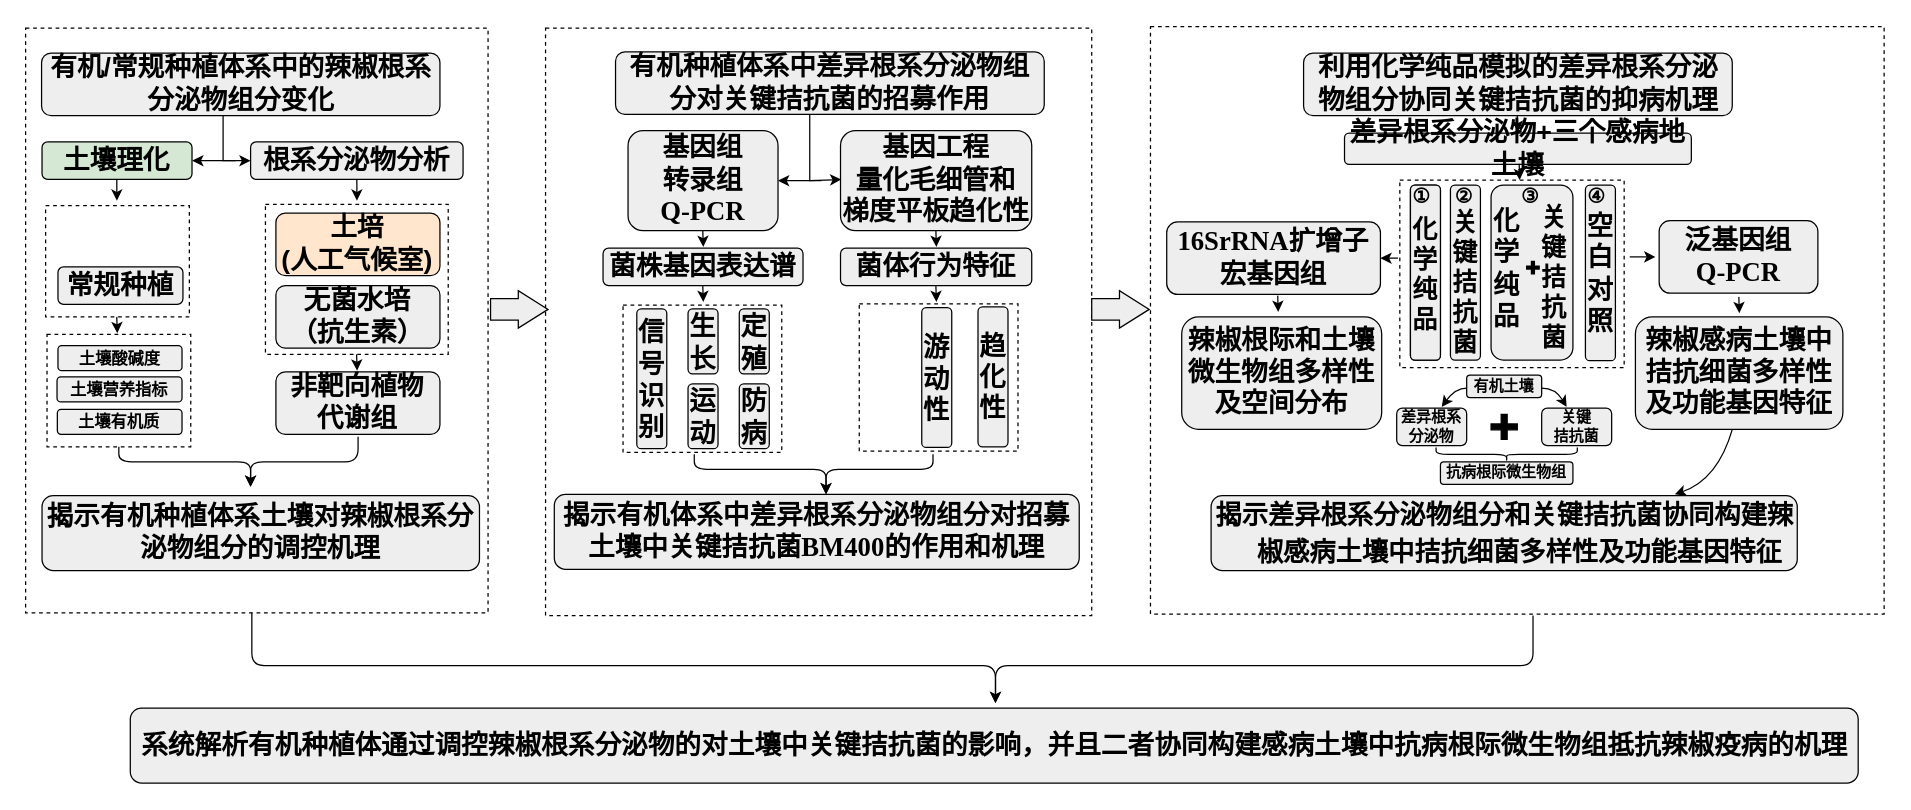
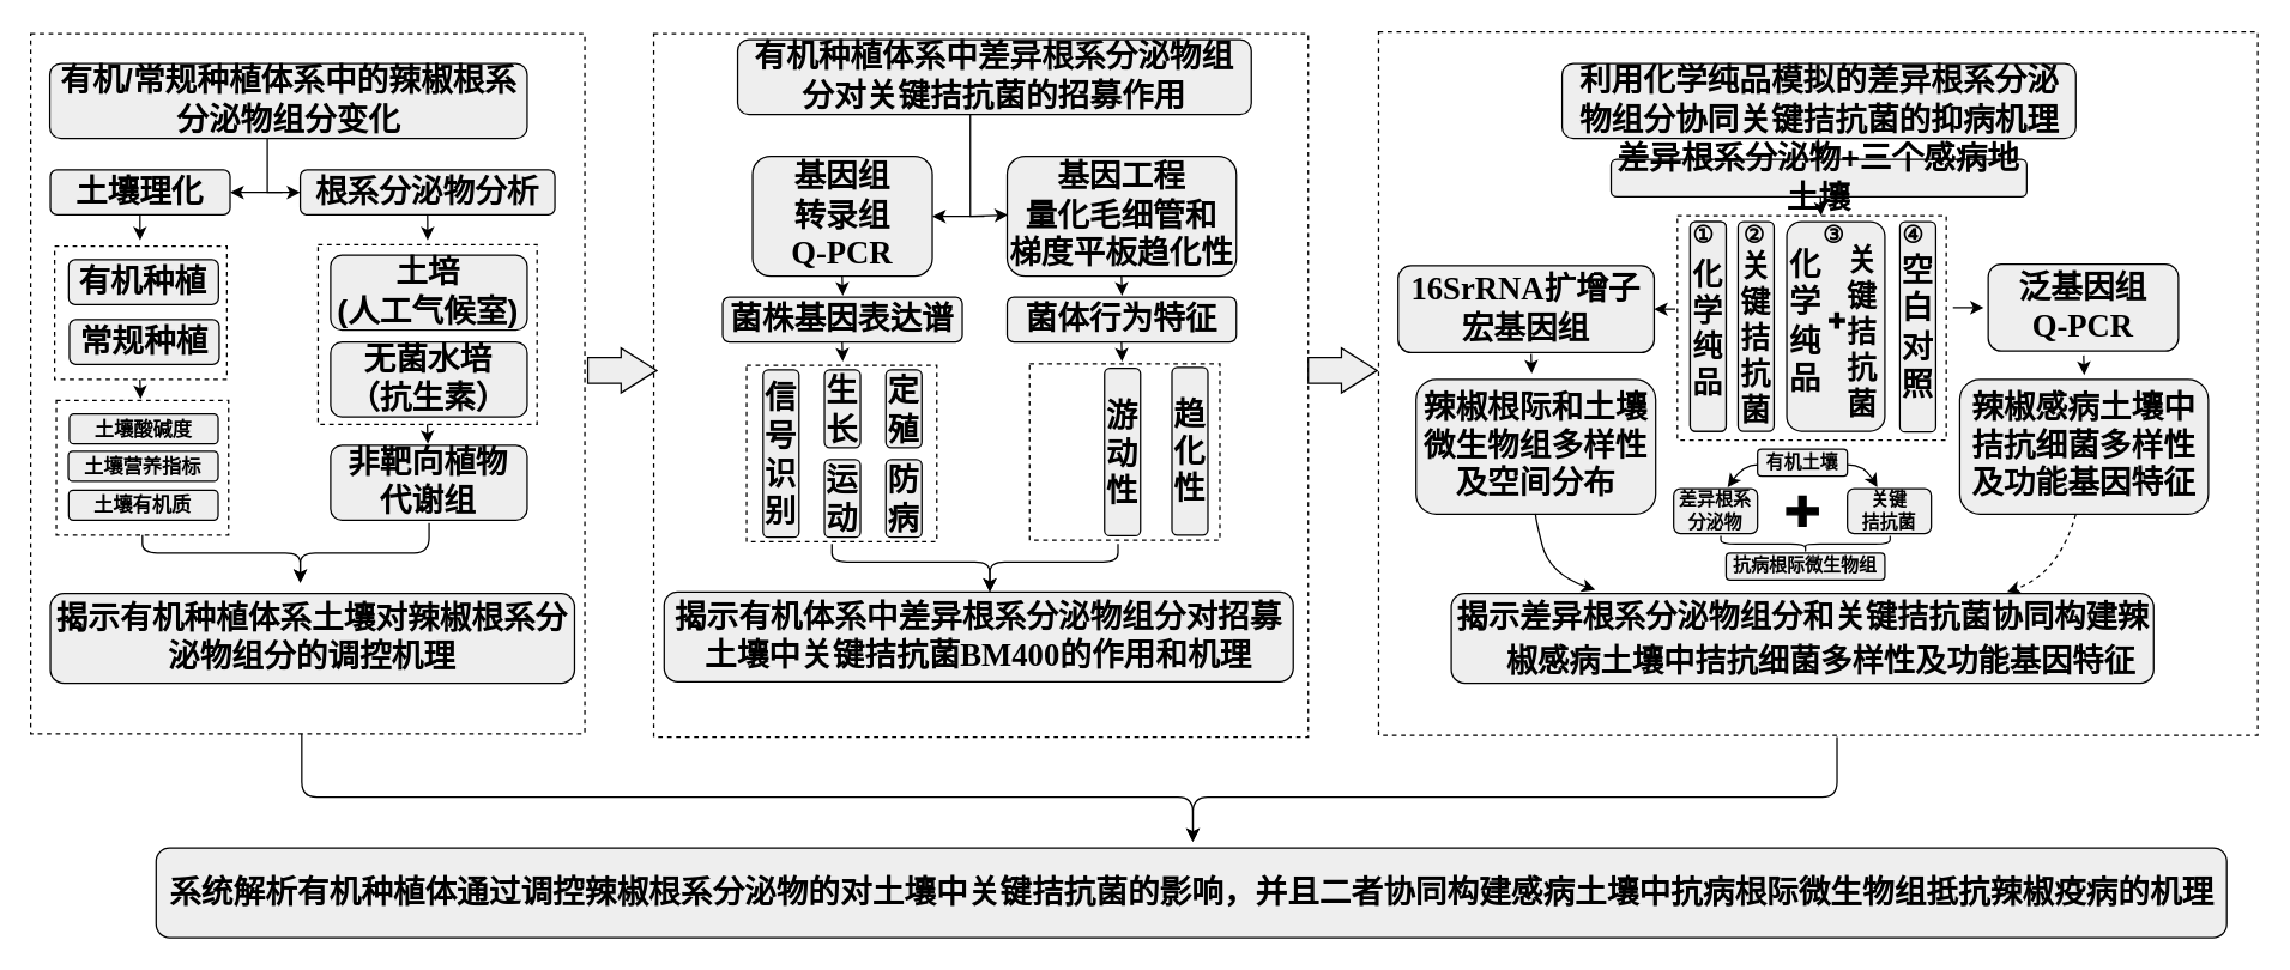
- <mxCell id="29" value="&lt;p style=&quot;margin-top: 0pt ; margin-bottom: 0pt ; margin-left: 0in ; direction: ltr ; unicode-bidi: embed ; word-break: normal&quot;&gt;&lt;span style=&quot;font-size: 16pt&quot;&gt;有机种植体系中&lt;/span&gt;&lt;span style=&quot;font-size: 16pt&quot;&gt;差异根系分泌物组分对关键拮抗菌&lt;/span&gt;&lt;span style=&quot;font-size: 16pt&quot;&gt;的招募作用&lt;/span&gt;&lt;/p&gt;" style="rounded=1;whiteSpace=wrap;html=1;fillColor=#eeeeee;spacing=2;fontFamily=Helvetica;fontStyle=1;" vertex="1" parent="1"><mxGeometry x="492" y="41" width="343" height="50" as="geometry" /></mxCell>
+ <mxCell id="29" value="&lt;p style=&quot;margin-top: 0pt ; margin-bottom: 0pt ; margin-left: 0in ; direction: ltr ; unicode-bidi: embed ; word-break: normal&quot;&gt;&lt;span style=&quot;font-size: 16pt&quot;&gt;有机种植体系中&lt;/span&gt;&lt;span style=&quot;font-size: 16pt&quot;&gt;差异根系分泌物组分对关键拮抗菌&lt;/span&gt;&lt;span style=&quot;font-size: 16pt&quot;&gt;的招募作用&lt;/span&gt;&lt;/p&gt;" style="rounded=1;whiteSpace=wrap;html=1;fillColor=#eeeeee;spacing=2;fontFamily=Helvetica;fontStyle=1;" vertex="1" parent="1"><mxGeometry x="492" y="26" width="343" height="50" as="geometry" /></mxCell>
- <mxCell id="14" value="&lt;p style=&quot;margin-top: 0pt ; margin-bottom: 0pt ; margin-left: 0in ; direction: ltr ; unicode-bidi: embed ; word-break: normal&quot;&gt;&lt;span style=&quot;font-size: 16pt;&quot;&gt;土壤理化&lt;/span&gt;&lt;/p&gt;" style="whiteSpace=wrap;html=1;rounded=1;fillColor=#d5e8d4;fontFamily=Helvetica;fontStyle=1;" vertex="1" parent="1"><mxGeometry x="33.13" y="113" width="120" height="30" as="geometry" /></mxCell>
+ <mxCell id="14" value="&lt;p style=&quot;margin-top: 0pt ; margin-bottom: 0pt ; margin-left: 0in ; direction: ltr ; unicode-bidi: embed ; word-break: normal&quot;&gt;&lt;span style=&quot;font-size: 16pt;&quot;&gt;土壤理化&lt;/span&gt;&lt;/p&gt;" style="whiteSpace=wrap;html=1;rounded=1;fillColor=#eeeeee;fontFamily=Helvetica;fontStyle=1;" vertex="1" parent="1"><mxGeometry x="33.13" y="113" width="120" height="30" as="geometry" /></mxCell>
+ <mxCell id="15" value="&lt;p style=&quot;margin-top: 0pt ; margin-bottom: 0pt ; margin-left: 0in ; direction: ltr ; unicode-bidi: embed ; word-break: normal&quot;&gt;&lt;font style=&quot;font-size: 21.333px&quot;&gt;有机种植&lt;/font&gt;&lt;/p&gt;" style="whiteSpace=wrap;html=1;rounded=1;fillColor=#eeeeee;fontFamily=Helvetica;fontStyle=1;fontSize=11;" vertex="1" parent="1"><mxGeometry x="45.38" y="173" width="100" height="30" as="geometry" /></mxCell>
- <mxCell id="8" value="&lt;p style=&quot;margin-top: 0pt ; margin-bottom: 0pt ; margin-left: 0in ; direction: ltr ; unicode-bidi: embed ; word-break: normal&quot;&gt;&lt;span style=&quot;font-size: 16pt;&quot;&gt;土培&lt;/span&gt;&lt;/p&gt;&lt;span style=&quot;font-size: 21.333px;&quot;&gt;(人工气候室&lt;/span&gt;&lt;span style=&quot;font-size: 21.333px;&quot;&gt;)&lt;/span&gt;&lt;span style=&quot;font-size: 21.333px;&quot;&gt;&lt;br&gt;&lt;/span&gt;" style="whiteSpace=wrap;html=1;rounded=1;fillColor=#ffe6cc;fontFamily=Helvetica;fontStyle=1;" vertex="1" parent="1"><mxGeometry x="220.25" y="170" width="131.25" height="50" as="geometry" /></mxCell>
+ <mxCell id="8" value="&lt;p style=&quot;margin-top: 0pt ; margin-bottom: 0pt ; margin-left: 0in ; direction: ltr ; unicode-bidi: embed ; word-break: normal&quot;&gt;&lt;span style=&quot;font-size: 16pt;&quot;&gt;土培&lt;/span&gt;&lt;/p&gt;&lt;span style=&quot;font-size: 21.333px;&quot;&gt;(人工气候室&lt;/span&gt;&lt;span style=&quot;font-size: 21.333px;&quot;&gt;)&lt;/span&gt;&lt;span style=&quot;font-size: 21.333px;&quot;&gt;&lt;br&gt;&lt;/span&gt;" style="whiteSpace=wrap;html=1;rounded=1;fillColor=#eeeeee;fontFamily=Helvetica;fontStyle=1;" vertex="1" parent="1"><mxGeometry x="220.25" y="170" width="131.25" height="50" as="geometry" /></mxCell>
- <mxCell id="85" value="" style="curved=1;endArrow=classic;html=1;fillColor=#eeeeee;fontFamily=Helvetica;fontStyle=1;entryX=0.791;entryY=-0.017;entryDx=0;entryDy=0;entryPerimeter=0;exitX=0.467;exitY=1;exitDx=0;exitDy=0;exitPerimeter=0;" edge="1" parent="1" source="70" target="83"><mxGeometry width="50" height="50" relative="1" as="geometry"><mxPoint x="1386.5" y="343" as="sourcePoint" /><mxPoint x="1426.145" y="393.6" as="targetPoint" /><Array as="points"><mxPoint x="1385.5" y="343" /><mxPoint x="1374" y="383" /></Array></mxGeometry></mxCell>
+ <mxCell id="85" value="" style="curved=1;endArrow=classic;html=1;fillColor=#eeeeee;fontFamily=Helvetica;fontStyle=1;entryX=0.791;entryY=-0.017;entryDx=0;entryDy=0;entryPerimeter=0;exitX=0.467;exitY=1;exitDx=0;exitDy=0;exitPerimeter=0;dashed=1;" edge="1" parent="1" source="70" target="83"><mxGeometry width="50" height="50" relative="1" as="geometry"><mxPoint x="1386.5" y="343" as="sourcePoint" /><mxPoint x="1426.145" y="393.6" as="targetPoint" /><Array as="points"><mxPoint x="1385.5" y="343" /><mxPoint x="1374" y="383" /></Array></mxGeometry></mxCell>
+ <mxCell id="84" value="" style="curved=1;endArrow=classic;html=1;fillColor=#eeeeee;fontFamily=Helvetica;fontStyle=1;entryX=0.205;entryY=-0.04;entryDx=0;entryDy=0;entryPerimeter=0;exitX=0.5;exitY=1;exitDx=0;exitDy=0;" edge="1" parent="1" source="69" target="83"><mxGeometry width="50" height="50" relative="1" as="geometry"><mxPoint x="1062.5" y="369" as="sourcePoint" /><mxPoint x="1042.5" y="384" as="targetPoint" /><Array as="points"><mxPoint x="1024" y="343" /><mxPoint x="1034" y="383" /></Array></mxGeometry></mxCell>
